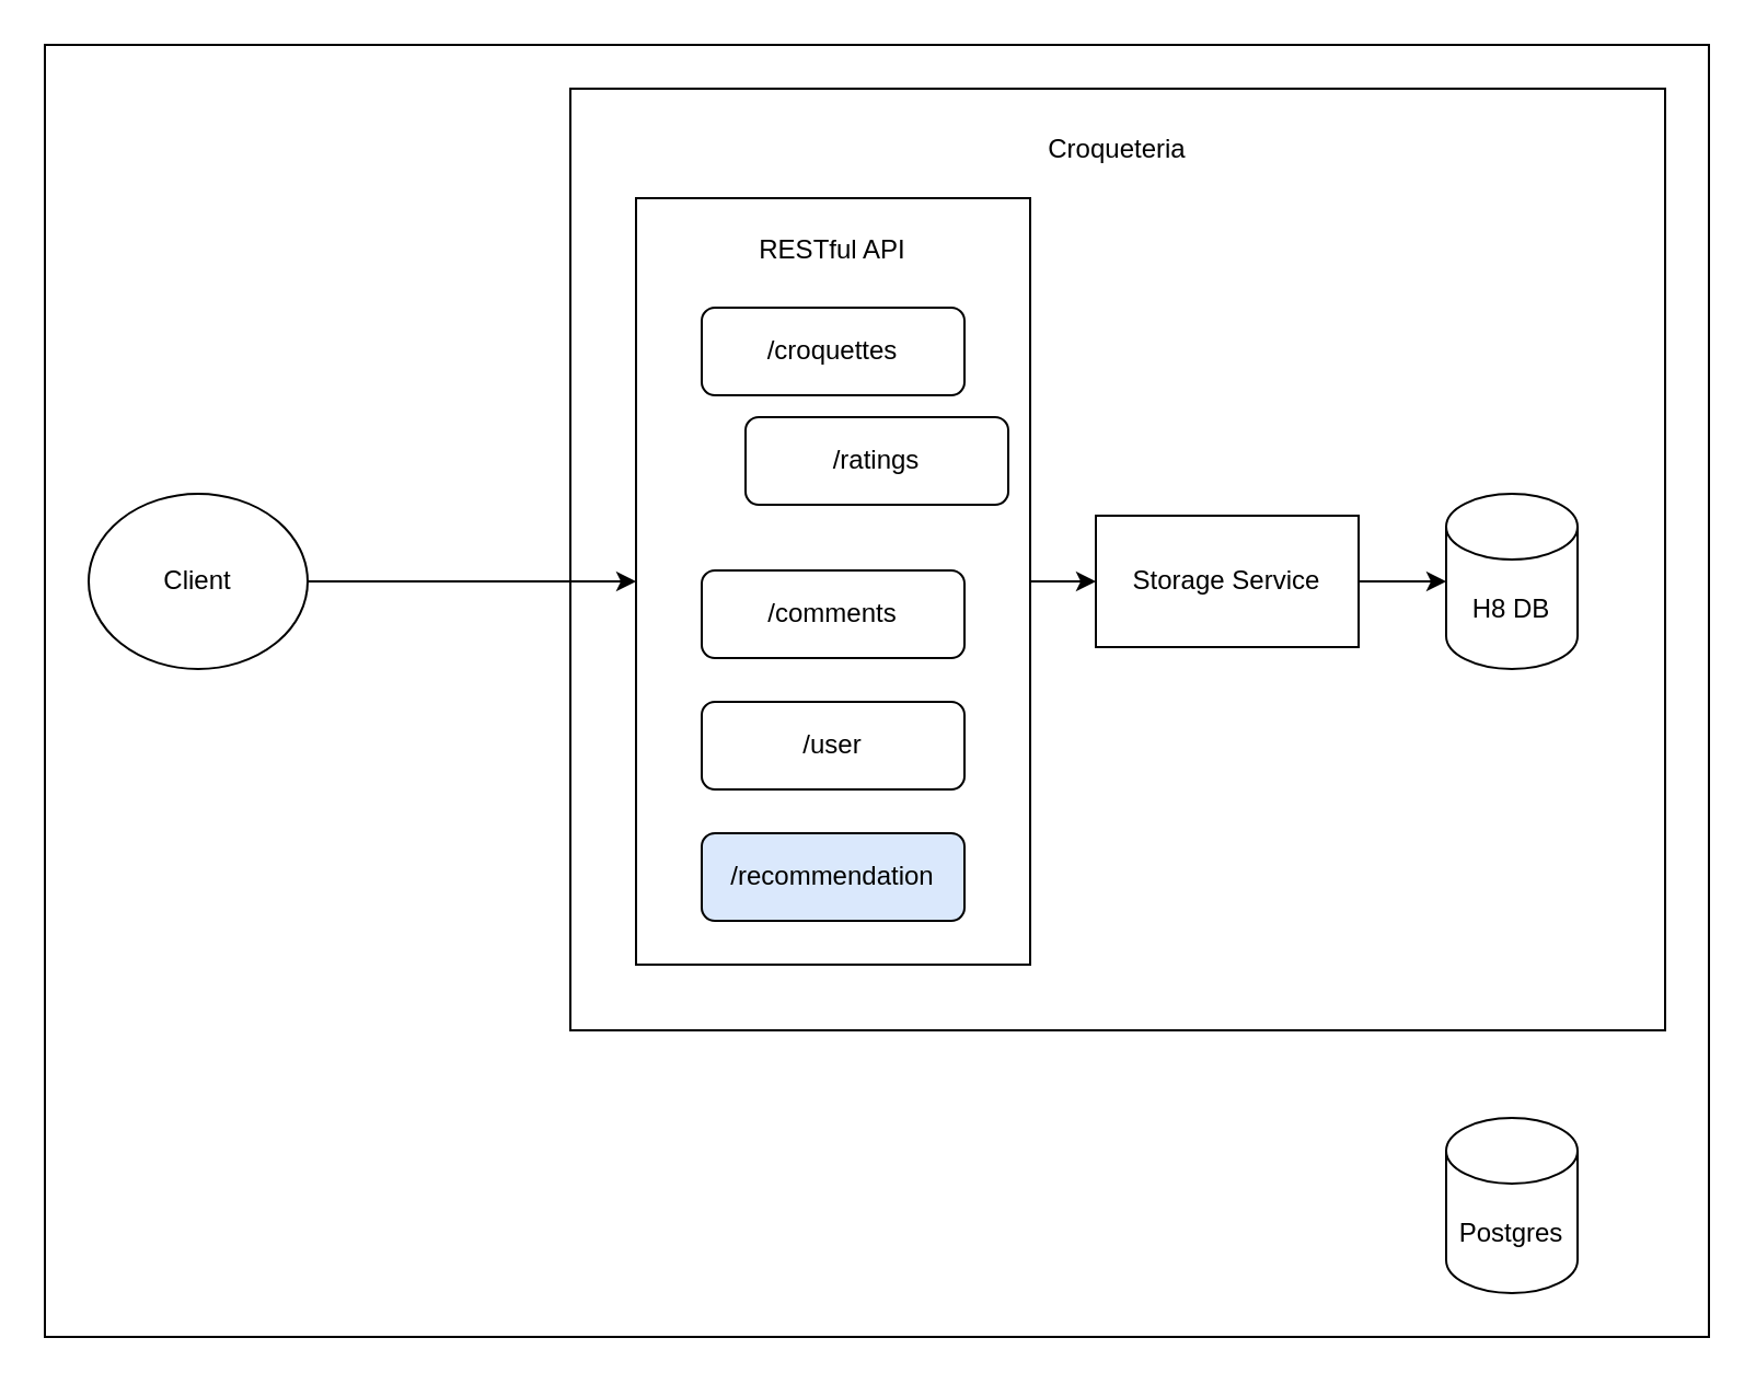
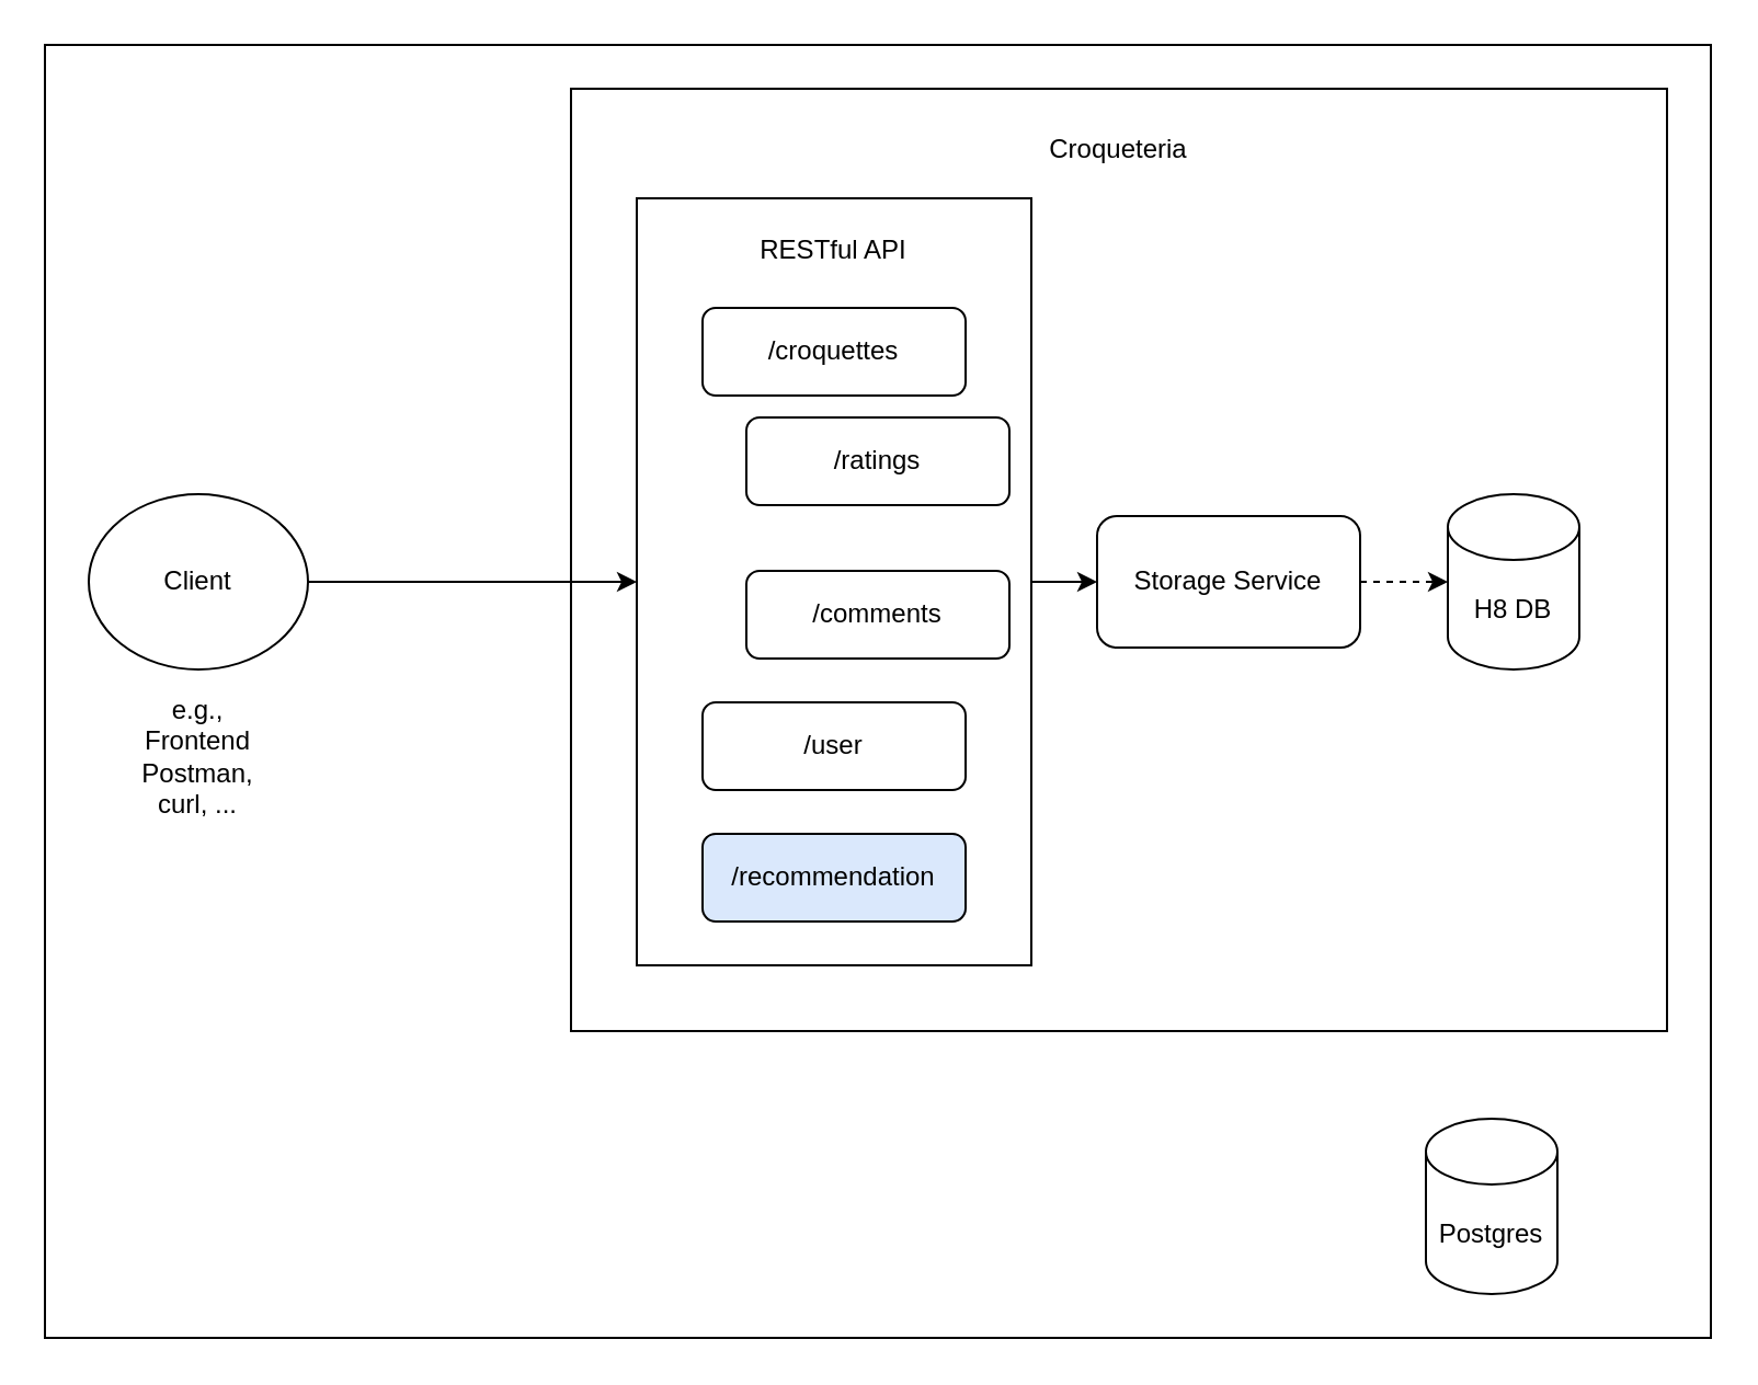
- <mxCell id="13" value="Storage Service" style="whiteSpace=wrap;html=1;rounded=0;" parent="1" vertex="1"><mxGeometry x="500" y="235" width="120" height="60" as="geometry" /></mxCell>
+ <mxCell id="13" value="Storage Service" style="rounded=1;whiteSpace=wrap;html=1;" parent="1" vertex="1"><mxGeometry x="500" y="235" width="120" height="60" as="geometry" /></mxCell>
- <mxCell id="12" style="edgeStyle=none;html=1;exitX=1;exitY=0.5;exitDx=0;exitDy=0;entryX=0;entryY=0.5;entryDx=0;entryDy=0;entryPerimeter=0;dashed=0;" parent="1" source="13" target="11" edge="1"><mxGeometry relative="1" as="geometry" /></mxCell>
+ <mxCell id="12" style="edgeStyle=none;html=1;exitX=1;exitY=0.5;exitDx=0;exitDy=0;entryX=0;entryY=0.5;entryDx=0;entryDy=0;entryPerimeter=0;dashed=1;" parent="1" source="13" target="11" edge="1"><mxGeometry relative="1" as="geometry" /></mxCell>
- <mxCell id="8" value="/comments" style="rounded=1;whiteSpace=wrap;html=1;" parent="1" vertex="1"><mxGeometry x="320" y="260" width="120" height="40" as="geometry" /></mxCell>
+ <mxCell id="8" value="/comments" style="rounded=1;whiteSpace=wrap;html=1;" parent="1" vertex="1"><mxGeometry x="340" y="260" width="120" height="40" as="geometry" /></mxCell>
+ <mxCell id="17" value="e.g., Frontend Postman, curl, ..." style="text;strokeColor=none;align=center;fillColor=none;html=1;verticalAlign=middle;whiteSpace=wrap;rounded=0;" parent="1" vertex="1"><mxGeometry x="60" y="310" width="60" height="70" as="geometry" /></mxCell>
- <mxCell id="14" value="Postgres" style="shape=cylinder3;whiteSpace=wrap;html=1;boundedLbl=1;backgroundOutline=1;size=15;" parent="1" vertex="1"><mxGeometry x="660" y="510" width="60" height="80" as="geometry" /></mxCell>
+ <mxCell id="14" value="Postgres" style="shape=cylinder3;whiteSpace=wrap;html=1;boundedLbl=1;backgroundOutline=1;size=15;" parent="1" vertex="1"><mxGeometry x="650" y="510" width="60" height="80" as="geometry" /></mxCell>
